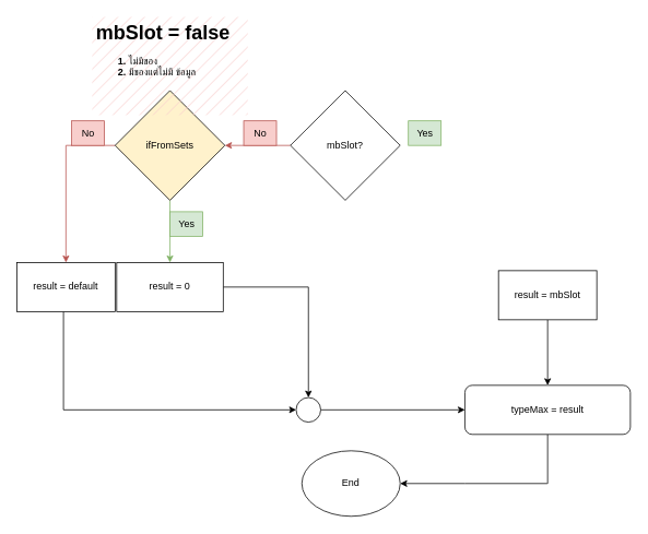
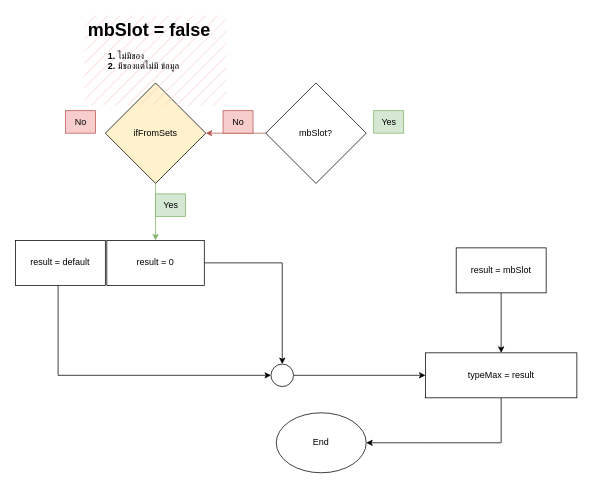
- <mxCell id="7" style="edgeStyle=orthogonalEdgeStyle;rounded=0;orthogonalLoop=1;jettySize=auto;html=1;exitX=0;exitY=0.5;exitDx=0;exitDy=0;fillColor=#f8cecc;strokeColor=#b85450;" edge="1" parent="1" source="8" target="18"><mxGeometry relative="1" as="geometry"><mxPoint x="77" y="501" as="targetPoint" /></mxGeometry></mxCell>
- <mxCell id="5" value="typeMax = result" style="whiteSpace=wrap;html=1;rounded=1;" vertex="1" parent="1"><mxGeometry x="567" y="470" width="202" height="60" as="geometry" /></mxCell>
+ <mxCell id="5" value="typeMax = result" style="whiteSpace=wrap;html=1;" vertex="1" parent="1"><mxGeometry x="567" y="470" width="202" height="60" as="geometry" /></mxCell>
